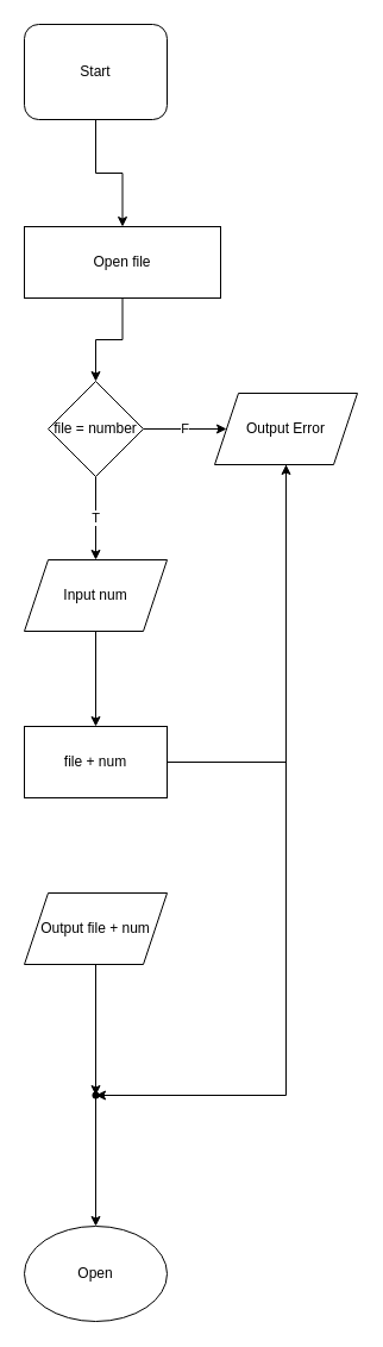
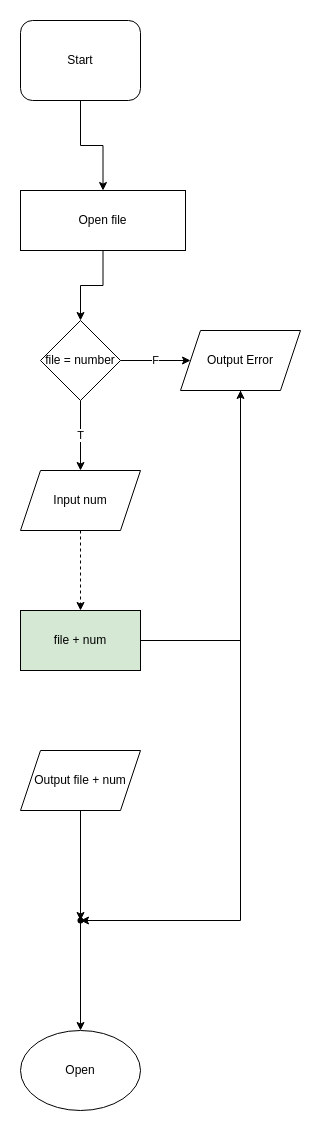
- <mxCell id="6" value="" style="edgeStyle=orthogonalEdgeStyle;rounded=0;orthogonalLoop=1;jettySize=auto;html=1;" edge="1" parent="1" source="7" target="9"><mxGeometry relative="1" as="geometry" /></mxCell>
+ <mxCell id="6" value="" style="edgeStyle=orthogonalEdgeStyle;rounded=0;orthogonalLoop=1;jettySize=auto;html=1;dashed=1;" edge="1" parent="1" source="7" target="9"><mxGeometry relative="1" as="geometry" /></mxCell>
- <mxCell id="9" value="file + num" style="whiteSpace=wrap;html=1;" vertex="1" parent="1"><mxGeometry x="20" y="610" width="120" height="60" as="geometry" /></mxCell>
+ <mxCell id="9" value="file + num" style="whiteSpace=wrap;html=1;fillColor=#d5e8d4;" vertex="1" parent="1"><mxGeometry x="20" y="610" width="120" height="60" as="geometry" /></mxCell>
